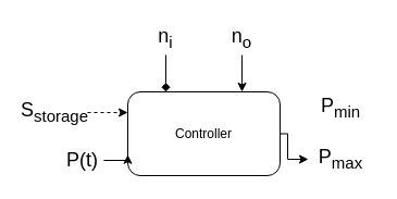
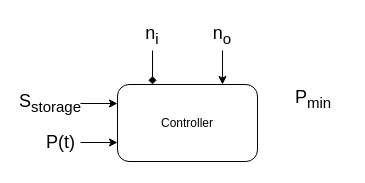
- <mxCell id="8" style="edgeStyle=orthogonalEdgeStyle;rounded=0;orthogonalLoop=1;jettySize=auto;html=1;exitX=1;exitY=0.5;exitDx=0;exitDy=0;entryX=0;entryY=0.25;entryDx=0;entryDy=0;dashed=1;" edge="1" parent="1" source="9" target="3"><mxGeometry relative="1" as="geometry" /></mxCell>
+ <mxCell id="8" style="edgeStyle=orthogonalEdgeStyle;rounded=0;orthogonalLoop=1;jettySize=auto;html=1;exitX=1;exitY=0.5;exitDx=0;exitDy=0;entryX=0;entryY=0.25;entryDx=0;entryDy=0;" edge="1" parent="1" source="9" target="3"><mxGeometry relative="1" as="geometry" /></mxCell>
- <mxCell id="2" style="edgeStyle=orthogonalEdgeStyle;rounded=0;orthogonalLoop=1;jettySize=auto;html=1;exitX=1;exitY=0.5;exitDx=0;exitDy=0;entryX=0;entryY=0.5;entryDx=0;entryDy=0;" parent="1" source="3" target="10" edge="1"><mxGeometry relative="1" as="geometry"><mxPoint x="264.194" y="151.903" as="targetPoint" /><Array as="points"><mxPoint x="264" y="123" /><mxPoint x="264" y="146" /></Array></mxGeometry></mxCell>
- <mxCell id="10" value="&lt;span style=&quot;font-size: 18px&quot;&gt;P&lt;sub&gt;max&lt;/sub&gt;&lt;/span&gt;" style="text;html=1;strokeColor=none;fillColor=none;align=center;verticalAlign=middle;whiteSpace=wrap;rounded=0;" parent="1" vertex="1"><mxGeometry x="283" y="131" width="60" height="30" as="geometry" /></mxCell>
- <mxCell id="13" value="&lt;div style=&quot;text-align: center&quot;&gt;&lt;span style=&quot;font-size: 18px&quot;&gt;&lt;font face=&quot;helvetica&quot;&gt;P(t)&lt;/font&gt;&lt;/span&gt;&lt;/div&gt;" style="text;whiteSpace=wrap;html=1;" vertex="1" parent="1"><mxGeometry x="59" y="130" width="36" height="34" as="geometry" /></mxCell>
+ <mxCell id="13" value="&lt;div style=&quot;text-align: center&quot;&gt;&lt;span style=&quot;font-size: 18px&quot;&gt;&lt;font face=&quot;helvetica&quot;&gt;P(t)&lt;/font&gt;&lt;/span&gt;&lt;/div&gt;" style="text;whiteSpace=wrap;html=1;" vertex="1" parent="1"><mxGeometry x="44" y="125" width="36" height="34" as="geometry" /></mxCell>
